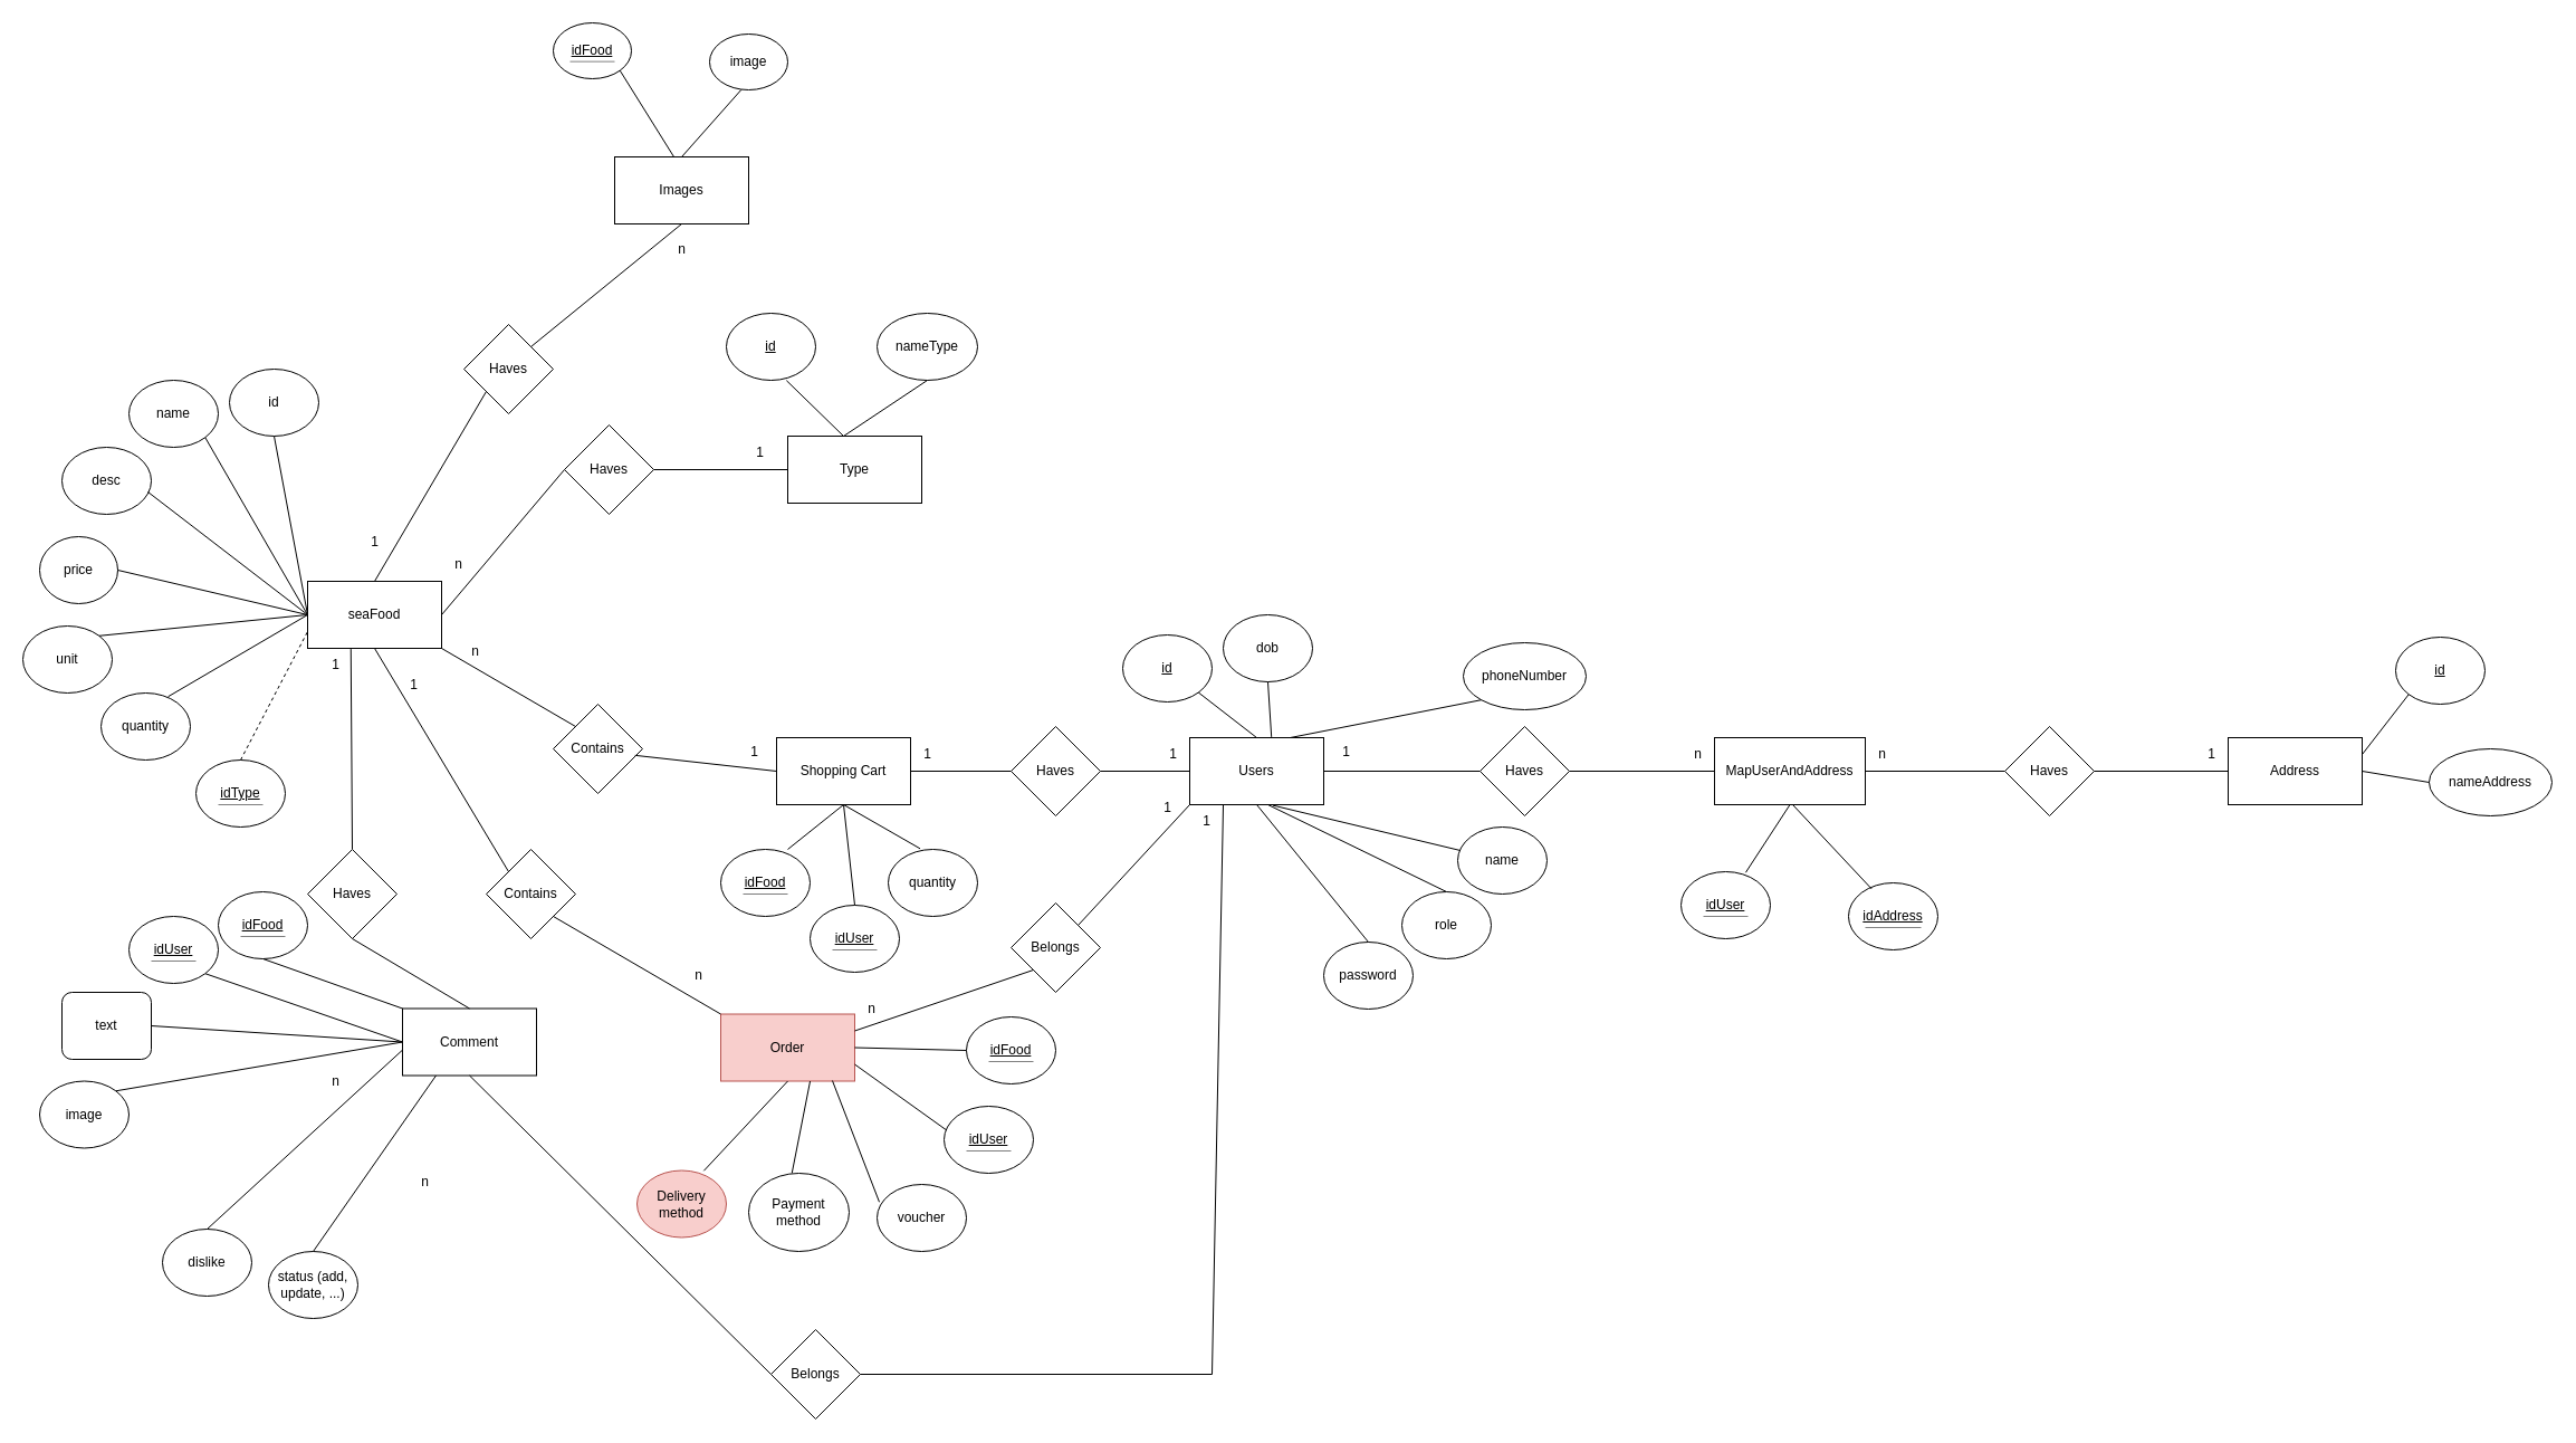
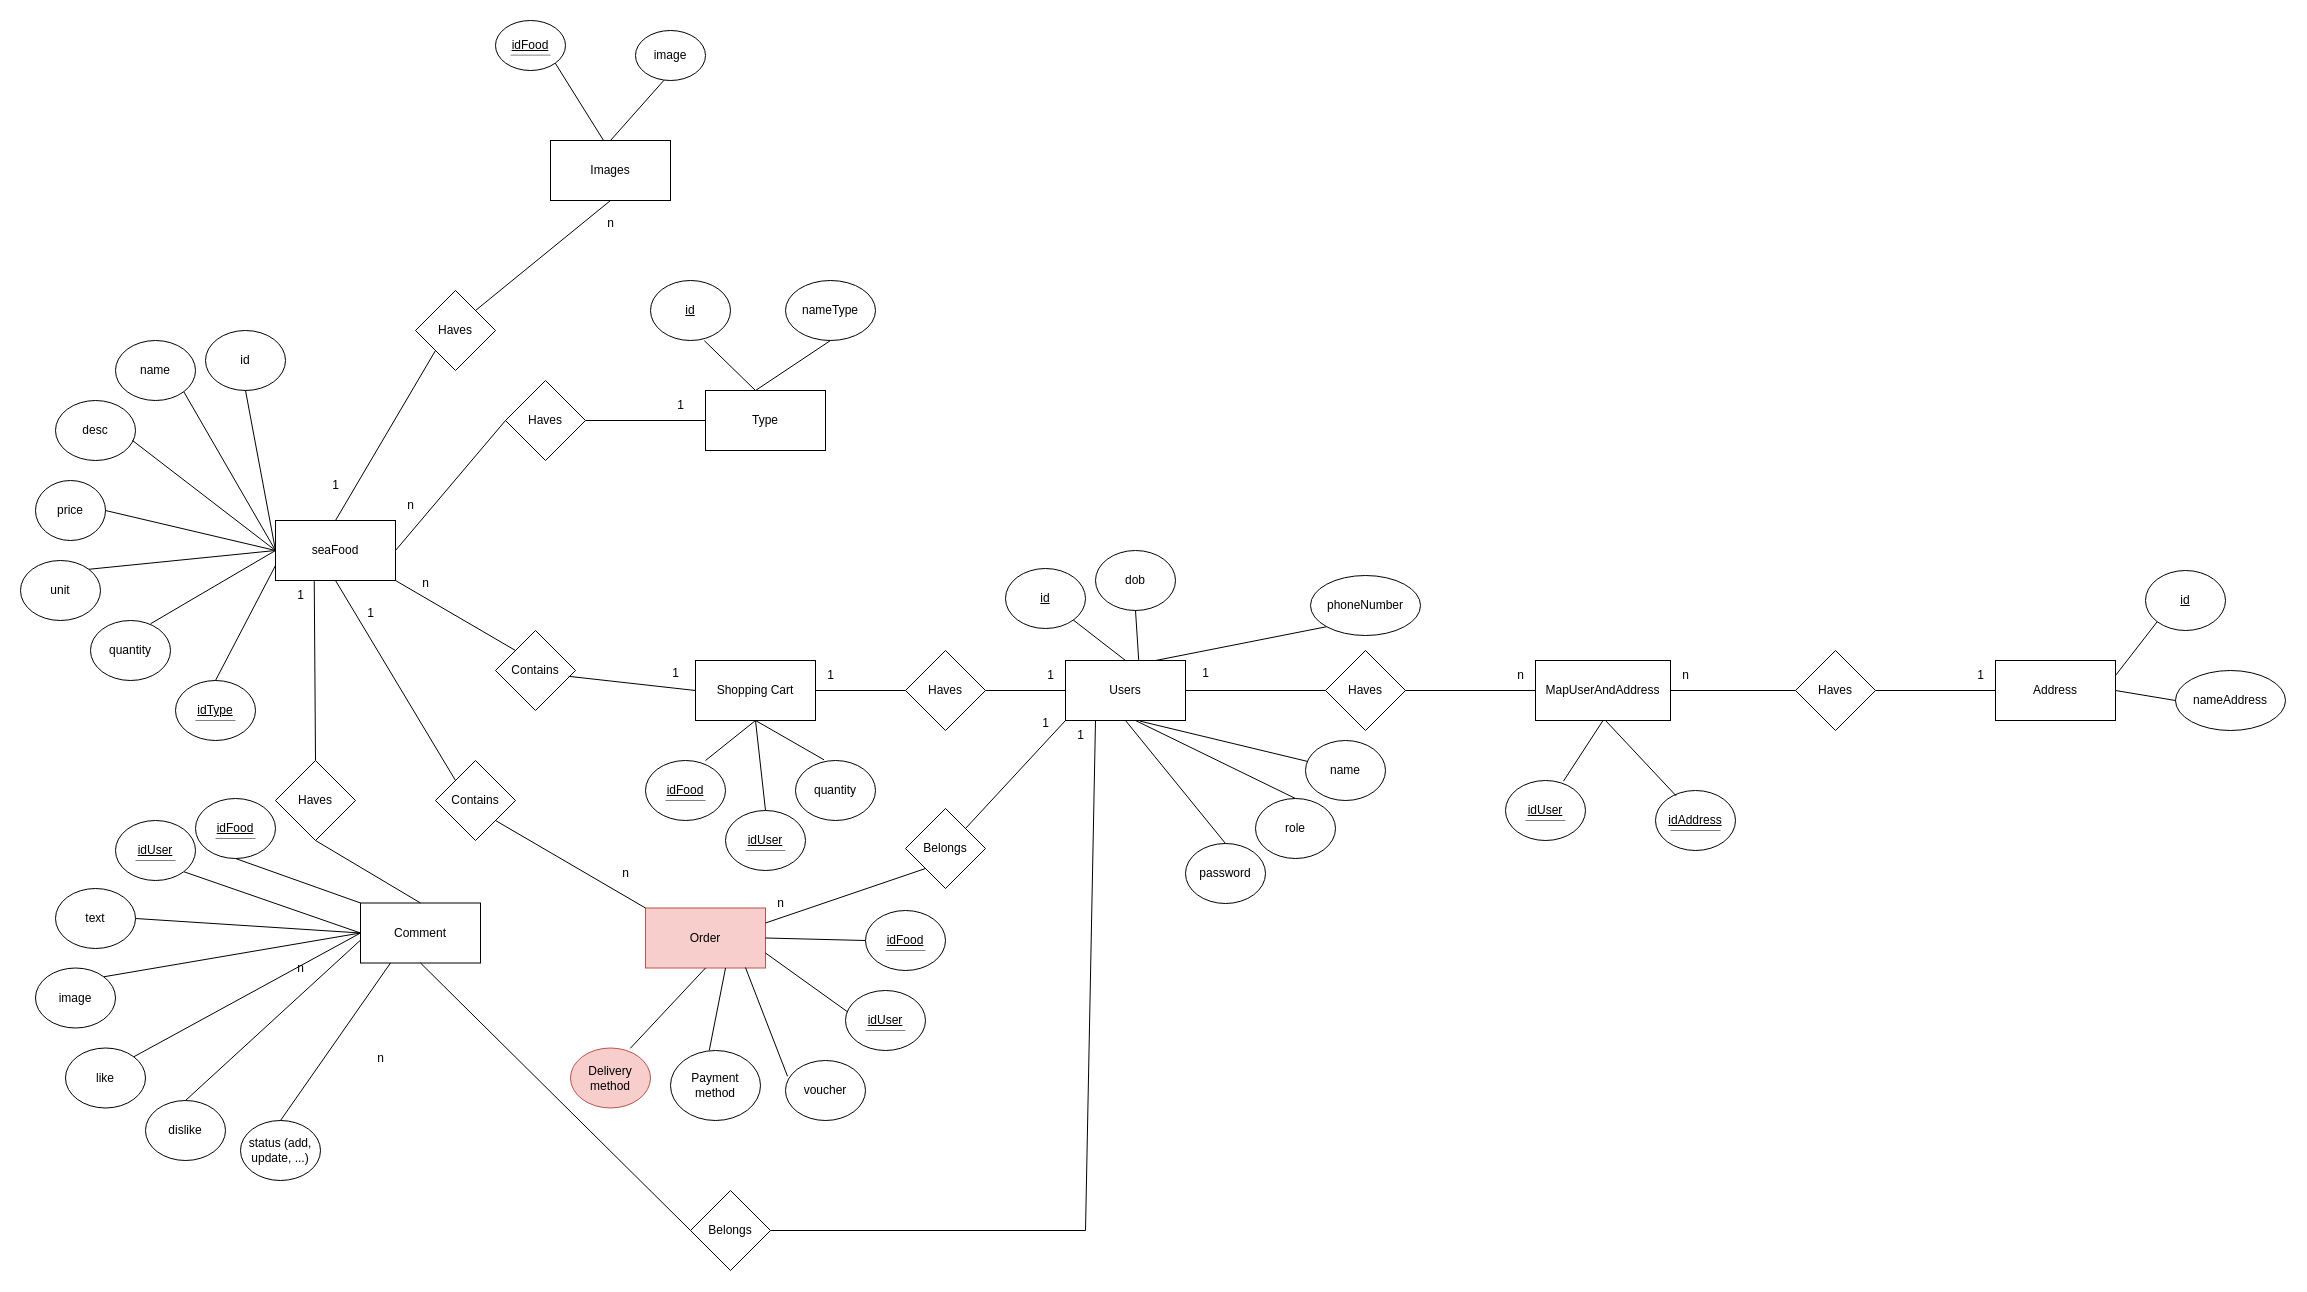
- <mxCell id="85" value="" style="endArrow=none;html=1;rounded=0;exitX=0.5;exitY=0;exitDx=0;exitDy=0;entryX=0;entryY=0.75;entryDx=0;entryDy=0;dashed=1;" parent="1" source="84" target="7" edge="1"><mxGeometry width="50" height="50" relative="1" as="geometry"><mxPoint x="160" y="658" as="sourcePoint" /><mxPoint x="285" y="585" as="targetPoint" /></mxGeometry></mxCell>
+ <mxCell id="85" value="" style="endArrow=none;html=1;rounded=0;exitX=0.5;exitY=0;exitDx=0;exitDy=0;entryX=0;entryY=0.75;entryDx=0;entryDy=0;" parent="1" source="84" target="7" edge="1"><mxGeometry width="50" height="50" relative="1" as="geometry"><mxPoint x="160" y="658" as="sourcePoint" /><mxPoint x="285" y="585" as="targetPoint" /></mxGeometry></mxCell>
- <mxCell id="94" value="text" style="whiteSpace=wrap;html=1;rounded=1;" parent="1" vertex="1"><mxGeometry x="55" y="888" width="80" height="60" as="geometry" /></mxCell>
+ <mxCell id="94" value="text" style="ellipse;whiteSpace=wrap;html=1;" parent="1" vertex="1"><mxGeometry x="55" y="888" width="80" height="60" as="geometry" /></mxCell>
+ <mxCell id="99" value="" style="endArrow=none;html=1;rounded=0;entryX=0;entryY=0.5;entryDx=0;entryDy=0;exitX=1;exitY=0;exitDx=0;exitDy=0;" parent="1" source="98" target="39" edge="1"><mxGeometry width="50" height="50" relative="1" as="geometry"><mxPoint x="166.5" y="1112.5" as="sourcePoint" /><mxPoint x="263.5" y="1053.5" as="targetPoint" /></mxGeometry></mxCell>
+ <mxCell id="98" value="like" style="ellipse;whiteSpace=wrap;html=1;" parent="1" vertex="1"><mxGeometry x="65" y="1047.5" width="80" height="60" as="geometry" /></mxCell>
